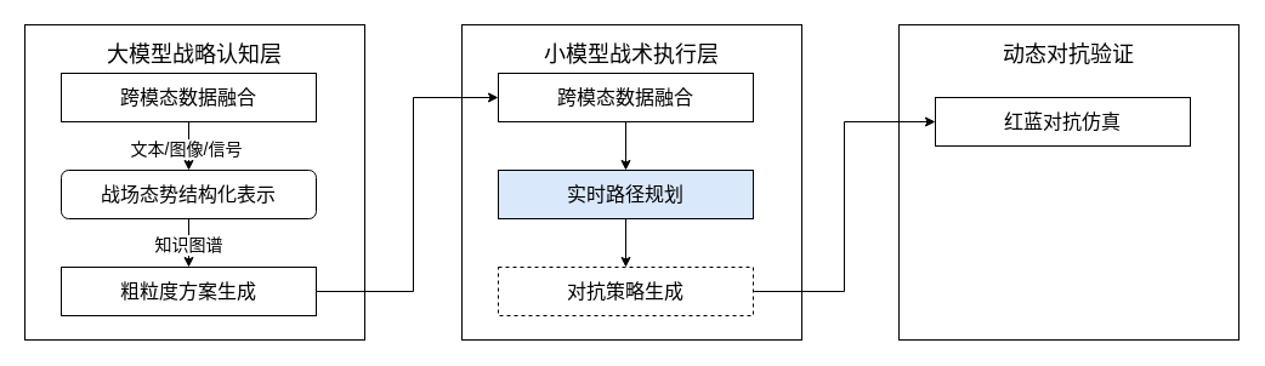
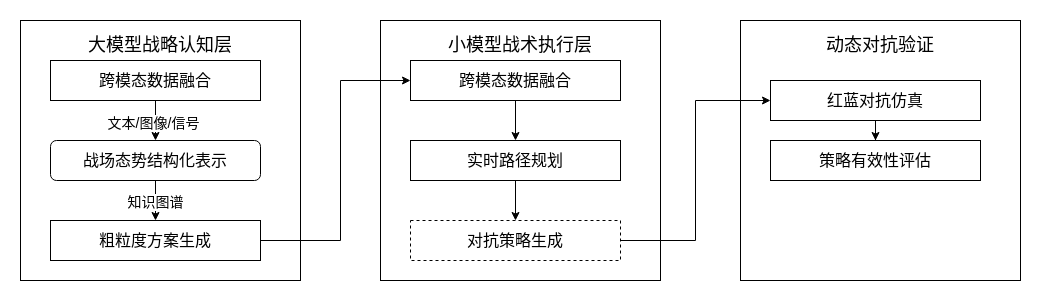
+ <mxCell id="21" style="edgeStyle=orthogonalEdgeStyle;rounded=0;orthogonalLoop=1;jettySize=auto;html=1;entryX=0.5;entryY=0;entryDx=0;entryDy=0;fontSize=16;" edge="1" parent="1" source="22" target="23"><mxGeometry relative="1" as="geometry" /></mxCell>
- <mxCell id="16" value="实时路径规划" style="rounded=0;whiteSpace=wrap;html=1;fontSize=16;fillColor=#dae8fc;" vertex="1" parent="1"><mxGeometry x="410" y="140" width="210" height="40" as="geometry" /></mxCell>
+ <mxCell id="16" value="实时路径规划" style="rounded=0;whiteSpace=wrap;html=1;fontSize=16;" vertex="1" parent="1"><mxGeometry x="410" y="140" width="210" height="40" as="geometry" /></mxCell>
+ <mxCell id="23" value="策略有效性评估" style="rounded=0;whiteSpace=wrap;html=1;fontSize=16;" vertex="1" parent="1"><mxGeometry x="770" y="140" width="210" height="40" as="geometry" /></mxCell>
